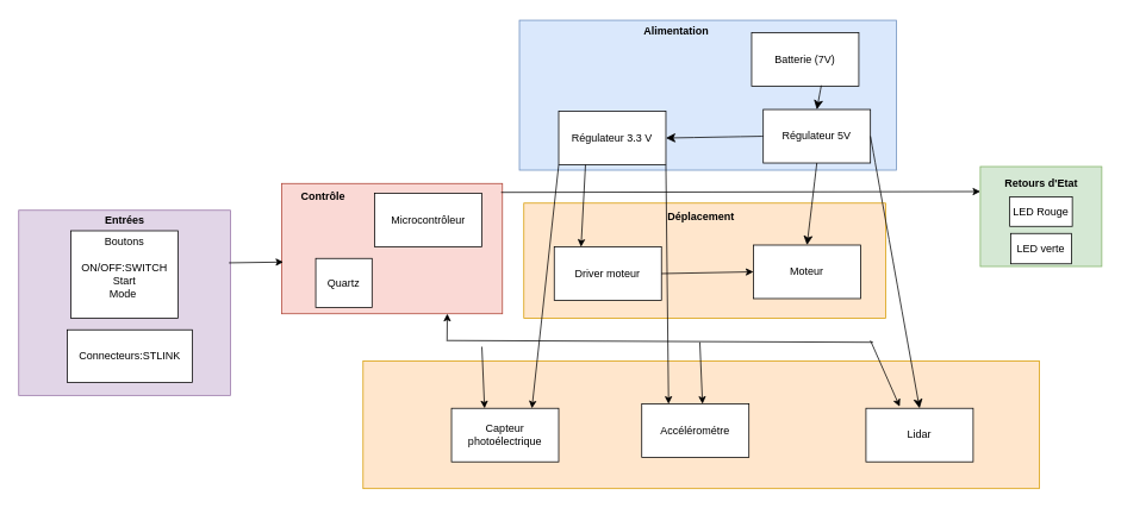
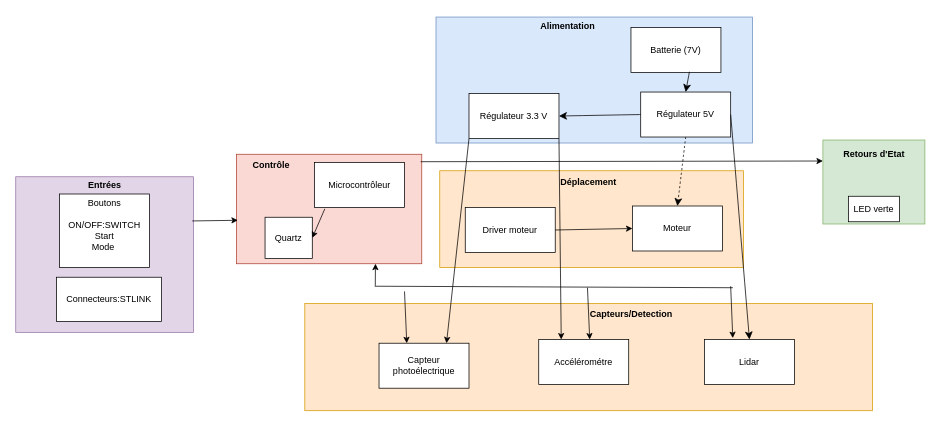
- <mxCell id="18" value="" style="endArrow=classic;html=1;rounded=0;fontSize=12;startSize=8;endSize=8;curved=1;exitX=0.5;exitY=1;exitDx=0;exitDy=0;entryX=0.5;entryY=0;entryDx=0;entryDy=0;" edge="1" parent="1" source="11" target="9"><mxGeometry width="50" height="50" relative="1" as="geometry"><mxPoint x="815" y="433" as="sourcePoint" /><mxPoint x="865" y="383" as="targetPoint" /></mxGeometry></mxCell>
+ <mxCell id="18" value="" style="endArrow=classic;html=1;rounded=0;fontSize=12;startSize=8;endSize=8;curved=1;exitX=0.5;exitY=1;exitDx=0;exitDy=0;entryX=0.5;entryY=0;entryDx=0;entryDy=0;dashed=1;" edge="1" parent="1" source="11" target="9"><mxGeometry width="50" height="50" relative="1" as="geometry"><mxPoint x="815" y="433" as="sourcePoint" /><mxPoint x="865" y="383" as="targetPoint" /></mxGeometry></mxCell>
- <mxCell id="22" value="" style="endArrow=classic;html=1;rounded=0;entryX=0.25;entryY=0;entryDx=0;entryDy=0;exitX=0.25;exitY=1;exitDx=0;exitDy=0;" edge="1" parent="1" source="12" target="20"><mxGeometry width="50" height="50" relative="1" as="geometry"><mxPoint x="763" y="342" as="sourcePoint" /><mxPoint x="813" y="292" as="targetPoint" /></mxGeometry></mxCell>
- <mxCell id="41" value="LED Rouge" style="rounded=0;whiteSpace=wrap;html=1;" vertex="1" parent="1"><mxGeometry x="1130" y="220" width="70" height="33" as="geometry" /></mxCell>
+ <mxCell id="26" value="" style="endArrow=classic;html=1;rounded=0;exitX=0.114;exitY=1.029;exitDx=0;exitDy=0;exitPerimeter=0;entryX=1;entryY=0.5;entryDx=0;entryDy=0;" edge="1" parent="1" source="13" target="25"><mxGeometry width="50" height="50" relative="1" as="geometry"><mxPoint x="910" y="369" as="sourcePoint" /><mxPoint x="960" y="319" as="targetPoint" /></mxGeometry></mxCell>
+ <mxCell id="34" value="&lt;b&gt;Capteurs/Detection&lt;/b&gt;" style="text;strokeColor=none;align=center;fillColor=none;html=1;verticalAlign=middle;whiteSpace=wrap;rounded=0;" vertex="1" parent="1"><mxGeometry x="793" y="404" width="97" height="30" as="geometry" /></mxCell>
- <mxCell id="17" value="Lidar" style="rounded=0;whiteSpace=wrap;html=1;" vertex="1" parent="1"><mxGeometry x="969" y="457" width="120" height="60" as="geometry" /></mxCell>
+ <mxCell id="17" value="Lidar" style="rounded=0;whiteSpace=wrap;html=1;" vertex="1" parent="1"><mxGeometry x="939" y="452" width="120" height="60" as="geometry" /></mxCell>
